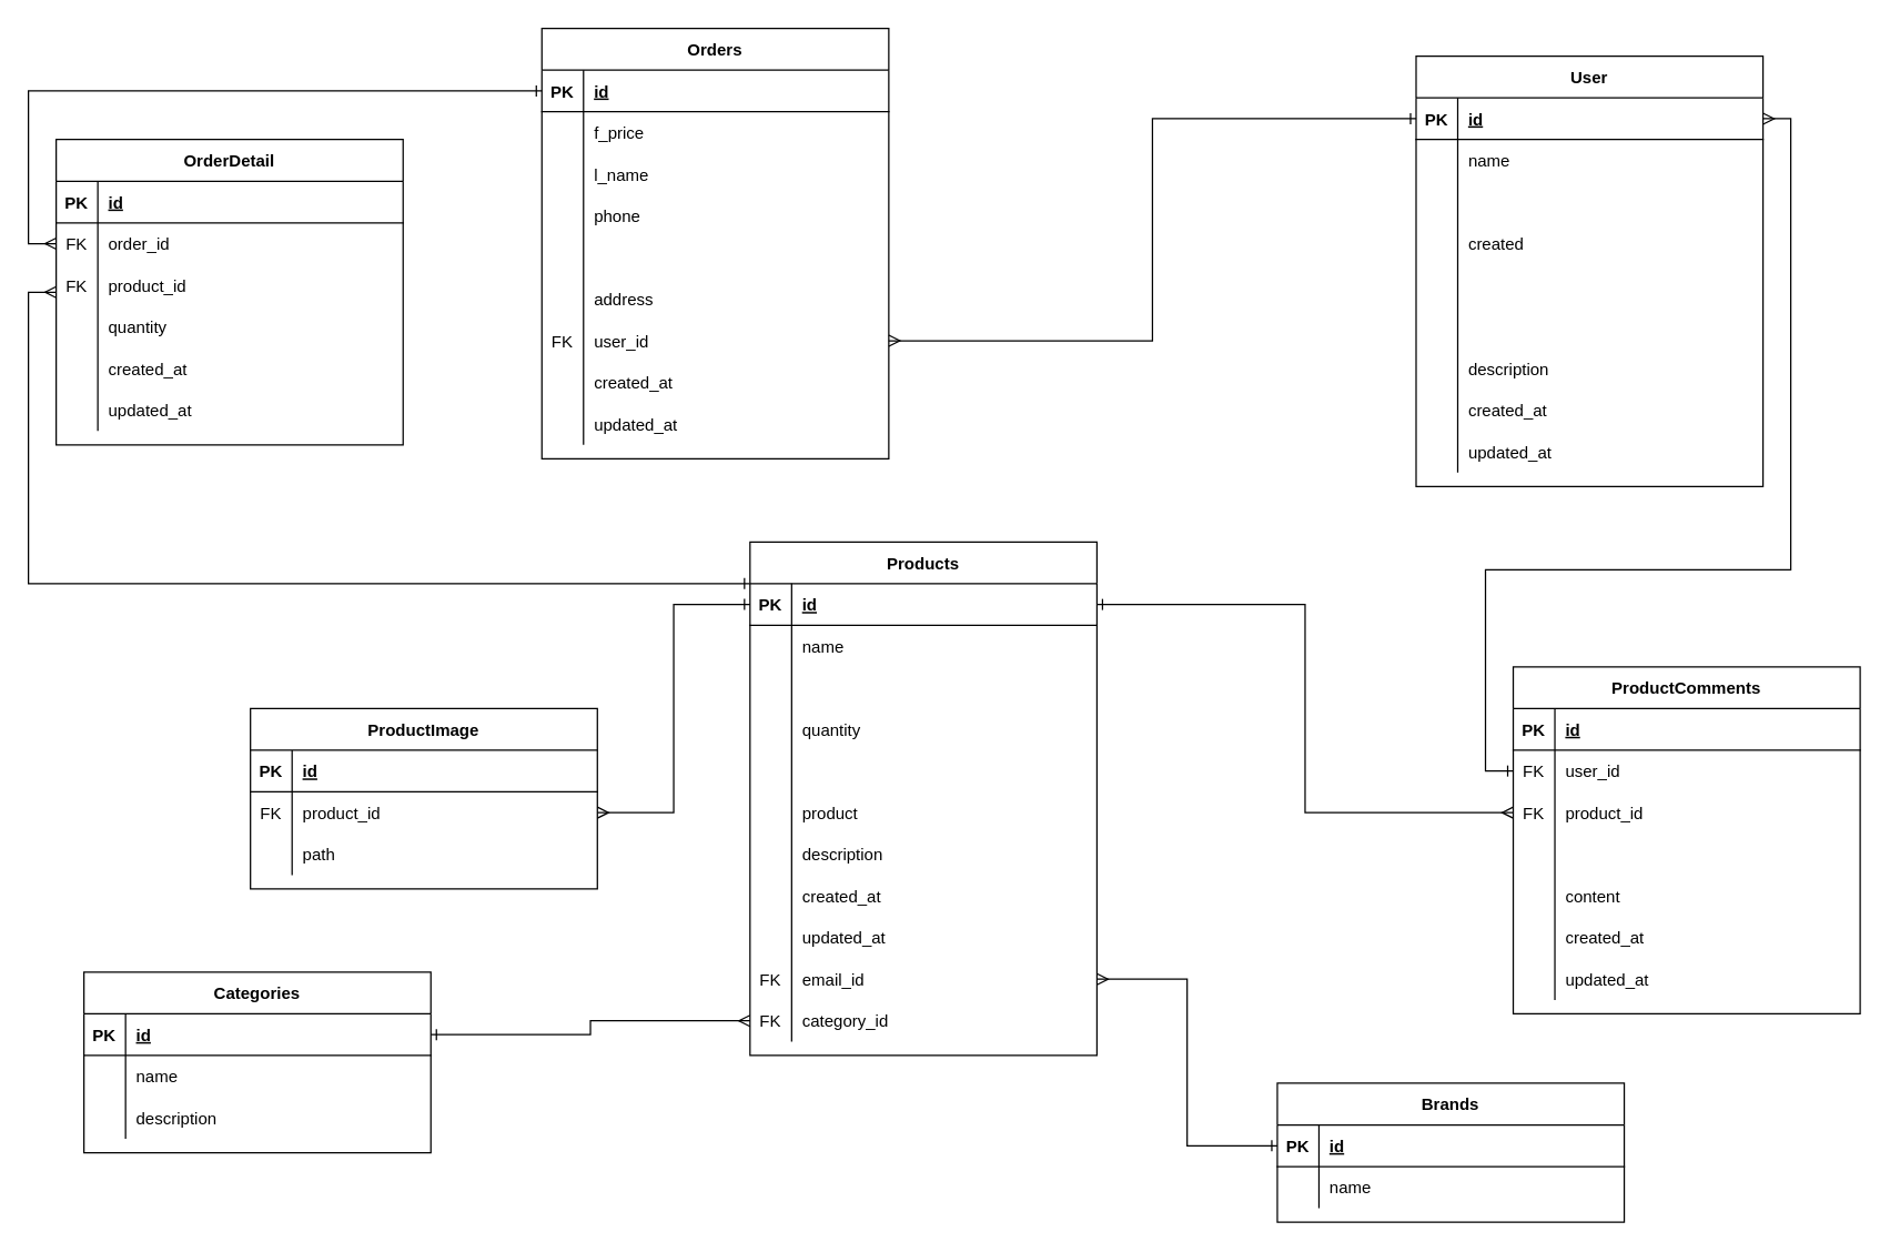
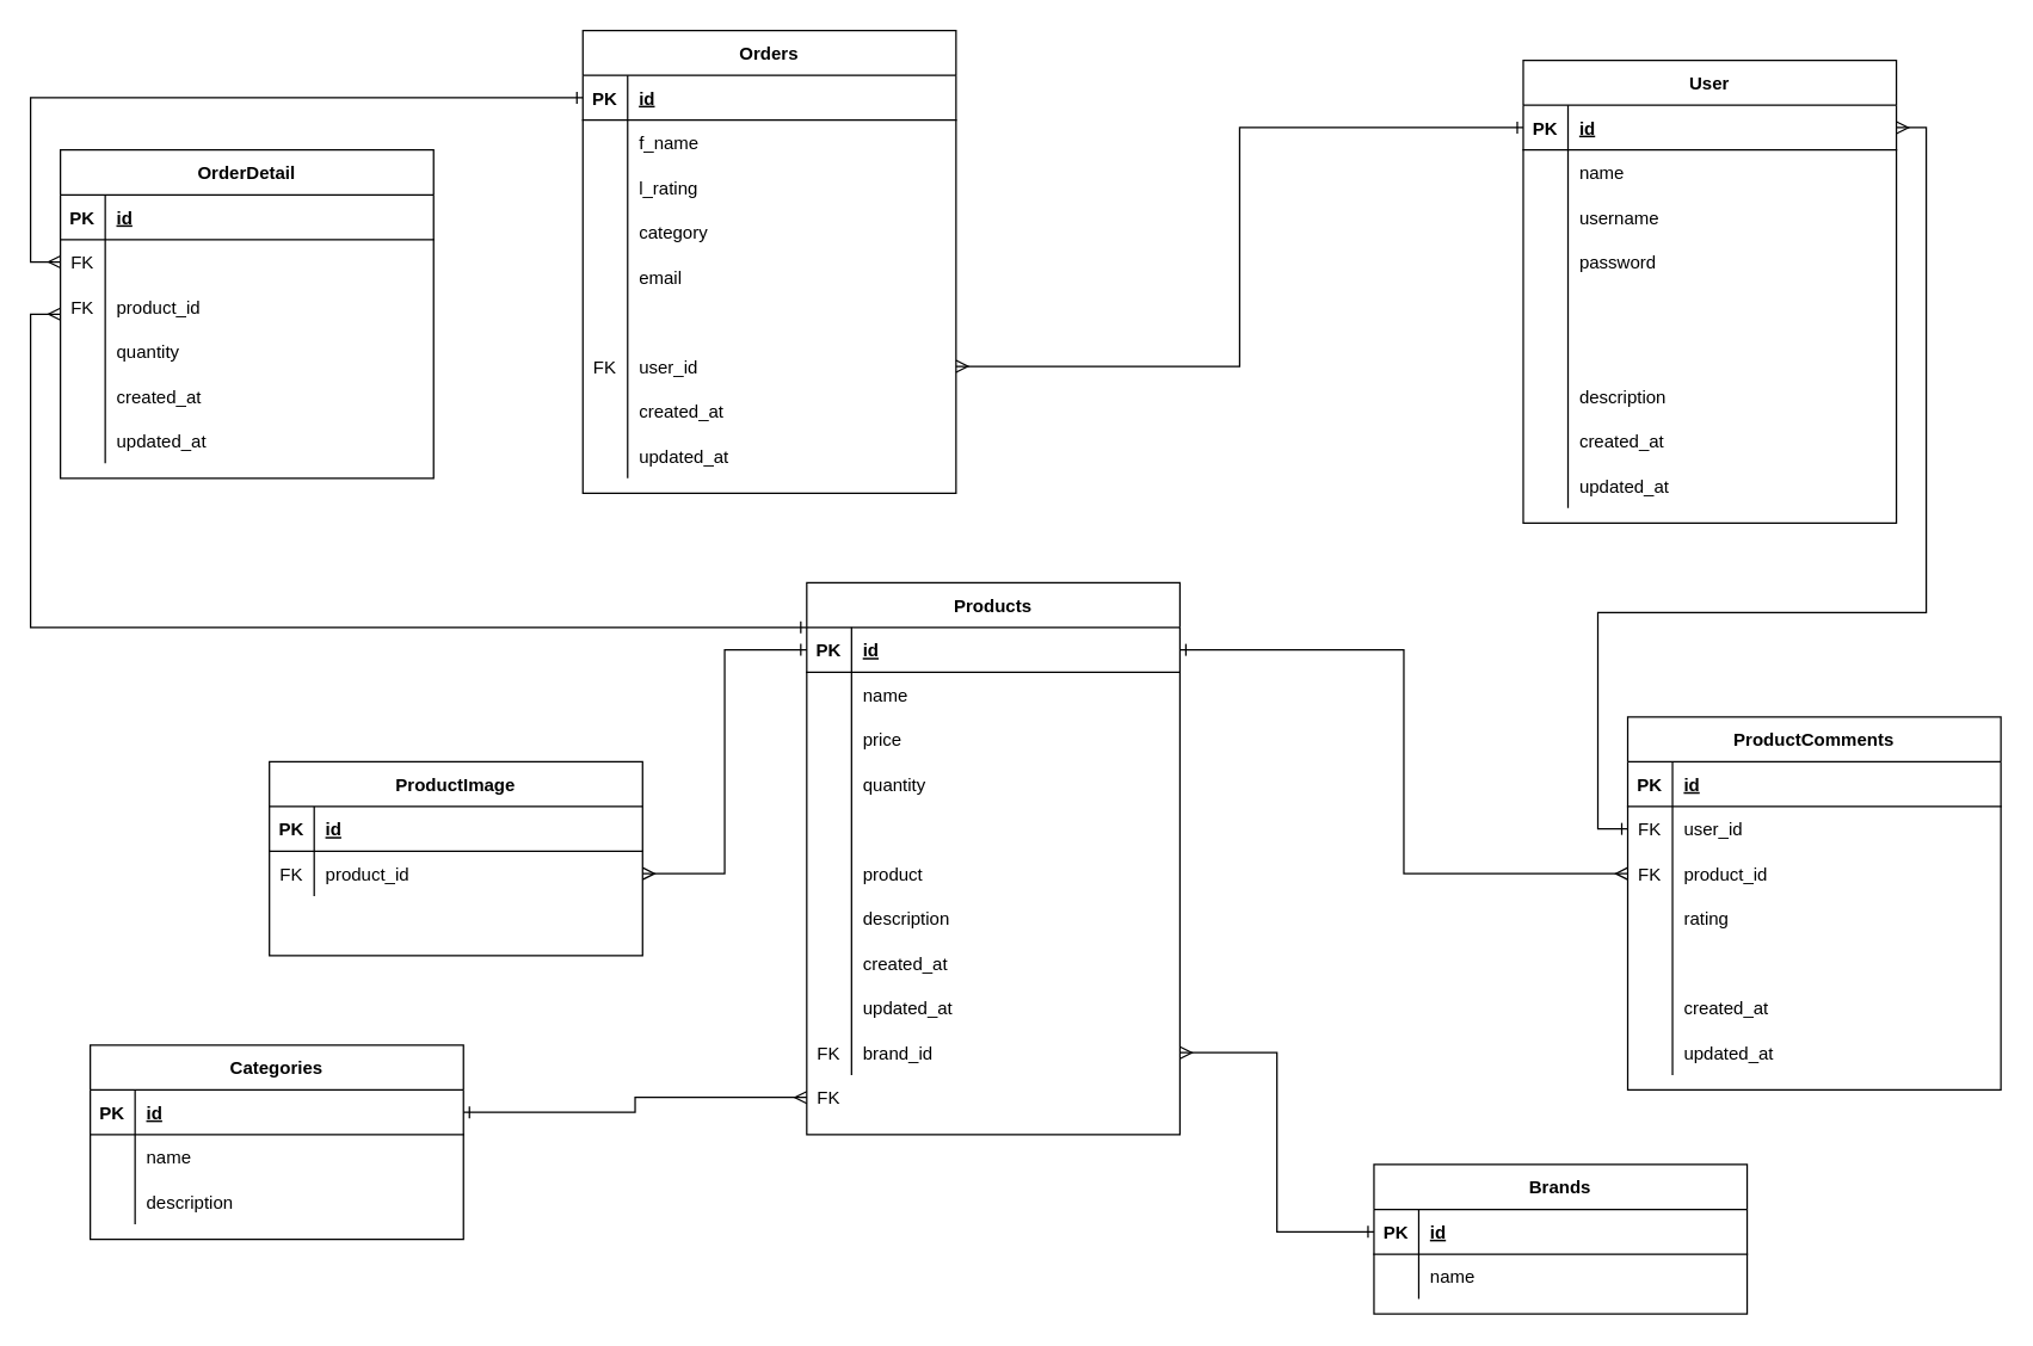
- <mxCell id="67" value="f_price    " style="shape=partialRectangle;overflow=hidden;connectable=0;fillColor=none;top=0;left=0;bottom=0;right=0;align=left;spacingLeft=6;" vertex="1" parent="65"><mxGeometry x="30" width="220" height="30" as="geometry"><mxRectangle width="220" height="30" as="alternateBounds" /></mxGeometry></mxCell>
+ <mxCell id="67" value="f_name    " style="shape=partialRectangle;overflow=hidden;connectable=0;fillColor=none;top=0;left=0;bottom=0;right=0;align=left;spacingLeft=6;" vertex="1" parent="65"><mxGeometry x="30" width="220" height="30" as="geometry"><mxRectangle width="220" height="30" as="alternateBounds" /></mxGeometry></mxCell>
- <mxCell id="70" value="l_name" style="shape=partialRectangle;overflow=hidden;connectable=0;fillColor=none;top=0;left=0;bottom=0;right=0;align=left;spacingLeft=6;" vertex="1" parent="68"><mxGeometry x="30" width="220" height="30" as="geometry"><mxRectangle width="220" height="30" as="alternateBounds" /></mxGeometry></mxCell>
+ <mxCell id="70" value="l_rating" style="shape=partialRectangle;overflow=hidden;connectable=0;fillColor=none;top=0;left=0;bottom=0;right=0;align=left;spacingLeft=6;" vertex="1" parent="68"><mxGeometry x="30" width="220" height="30" as="geometry"><mxRectangle width="220" height="30" as="alternateBounds" /></mxGeometry></mxCell>
+ <mxCell id="11" value="username    " style="shape=partialRectangle;overflow=hidden;connectable=0;fillColor=none;top=0;left=0;bottom=0;right=0;align=left;spacingLeft=6;" vertex="1" parent="9"><mxGeometry x="30" width="220" height="30" as="geometry"><mxRectangle width="220" height="30" as="alternateBounds" /></mxGeometry></mxCell>
- <mxCell id="73" value="phone" style="shape=partialRectangle;overflow=hidden;connectable=0;fillColor=none;top=0;left=0;bottom=0;right=0;align=left;spacingLeft=6;" vertex="1" parent="71"><mxGeometry x="30" width="220" height="30" as="geometry"><mxRectangle width="220" height="30" as="alternateBounds" /></mxGeometry></mxCell>
+ <mxCell id="73" value="category" style="shape=partialRectangle;overflow=hidden;connectable=0;fillColor=none;top=0;left=0;bottom=0;right=0;align=left;spacingLeft=6;" vertex="1" parent="71"><mxGeometry x="30" width="220" height="30" as="geometry"><mxRectangle width="220" height="30" as="alternateBounds" /></mxGeometry></mxCell>
- <mxCell id="95" value="order_id" style="shape=partialRectangle;overflow=hidden;connectable=0;fillColor=none;top=0;left=0;bottom=0;right=0;align=left;spacingLeft=6;" vertex="1" parent="93"><mxGeometry x="30" width="220" height="30" as="geometry"><mxRectangle width="220" height="30" as="alternateBounds" /></mxGeometry></mxCell>
- <mxCell id="14" value="created" style="shape=partialRectangle;overflow=hidden;connectable=0;fillColor=none;top=0;left=0;bottom=0;right=0;align=left;spacingLeft=6;" vertex="1" parent="12"><mxGeometry x="30" width="220" height="30" as="geometry"><mxRectangle width="220" height="30" as="alternateBounds" /></mxGeometry></mxCell>
+ <mxCell id="14" value="password" style="shape=partialRectangle;overflow=hidden;connectable=0;fillColor=none;top=0;left=0;bottom=0;right=0;align=left;spacingLeft=6;" vertex="1" parent="12"><mxGeometry x="30" width="220" height="30" as="geometry"><mxRectangle width="220" height="30" as="alternateBounds" /></mxGeometry></mxCell>
+ <mxCell id="76" value="email" style="shape=partialRectangle;overflow=hidden;connectable=0;fillColor=none;top=0;left=0;bottom=0;right=0;align=left;spacingLeft=6;" vertex="1" parent="74"><mxGeometry x="30" width="220" height="30" as="geometry"><mxRectangle width="220" height="30" as="alternateBounds" /></mxGeometry></mxCell>
- <mxCell id="79" value="address" style="shape=partialRectangle;overflow=hidden;connectable=0;fillColor=none;top=0;left=0;bottom=0;right=0;align=left;spacingLeft=6;" vertex="1" parent="77"><mxGeometry x="30" width="220" height="30" as="geometry"><mxRectangle width="220" height="30" as="alternateBounds" /></mxGeometry></mxCell>
+ <mxCell id="37" value="price" style="shape=partialRectangle;overflow=hidden;connectable=0;fillColor=none;top=0;left=0;bottom=0;right=0;align=left;spacingLeft=6;" vertex="1" parent="35"><mxGeometry x="30" width="220" height="30" as="geometry"><mxRectangle width="220" height="30" as="alternateBounds" /></mxGeometry></mxCell>
- <mxCell id="134" value="path" style="shape=partialRectangle;overflow=hidden;connectable=0;fillColor=none;top=0;left=0;bottom=0;right=0;align=left;spacingLeft=6;" vertex="1" parent="132"><mxGeometry x="30" width="220" height="30" as="geometry"><mxRectangle width="220" height="30" as="alternateBounds" /></mxGeometry></mxCell>
+ <mxCell id="147" value="rating" style="shape=partialRectangle;overflow=hidden;connectable=0;fillColor=none;top=0;left=0;bottom=0;right=0;align=left;spacingLeft=6;" vertex="1" parent="145"><mxGeometry x="30" width="220" height="30" as="geometry"><mxRectangle width="220" height="30" as="alternateBounds" /></mxGeometry></mxCell>
- <mxCell id="150" value="content" style="shape=partialRectangle;overflow=hidden;connectable=0;fillColor=none;top=0;left=0;bottom=0;right=0;align=left;spacingLeft=6;" vertex="1" parent="148"><mxGeometry x="30" width="220" height="30" as="geometry"><mxRectangle width="220" height="30" as="alternateBounds" /></mxGeometry></mxCell>
- <mxCell id="57" value="email_id" style="shape=partialRectangle;overflow=hidden;connectable=0;fillColor=none;top=0;left=0;bottom=0;right=0;align=left;spacingLeft=6;" vertex="1" parent="55"><mxGeometry x="30" width="220" height="30" as="geometry"><mxRectangle width="220" height="30" as="alternateBounds" /></mxGeometry></mxCell>
+ <mxCell id="57" value="brand_id" style="shape=partialRectangle;overflow=hidden;connectable=0;fillColor=none;top=0;left=0;bottom=0;right=0;align=left;spacingLeft=6;" vertex="1" parent="55"><mxGeometry x="30" width="220" height="30" as="geometry"><mxRectangle width="220" height="30" as="alternateBounds" /></mxGeometry></mxCell>
- <mxCell id="60" value="category_id" style="shape=partialRectangle;overflow=hidden;connectable=0;fillColor=none;top=0;left=0;bottom=0;right=0;align=left;spacingLeft=6;" vertex="1" parent="58"><mxGeometry x="30" width="220" height="30" as="geometry"><mxRectangle width="220" height="30" as="alternateBounds" /></mxGeometry></mxCell>
